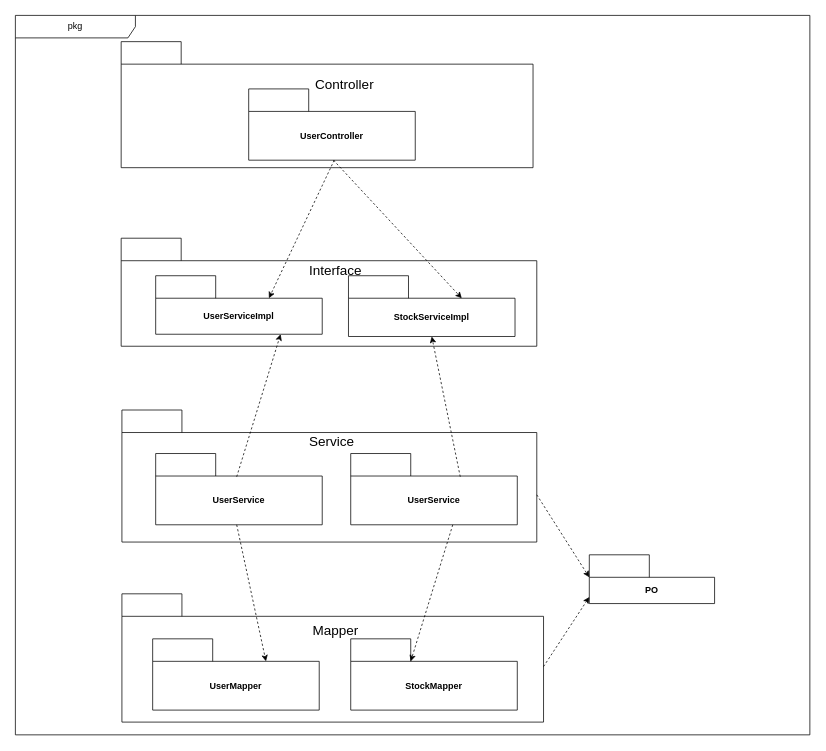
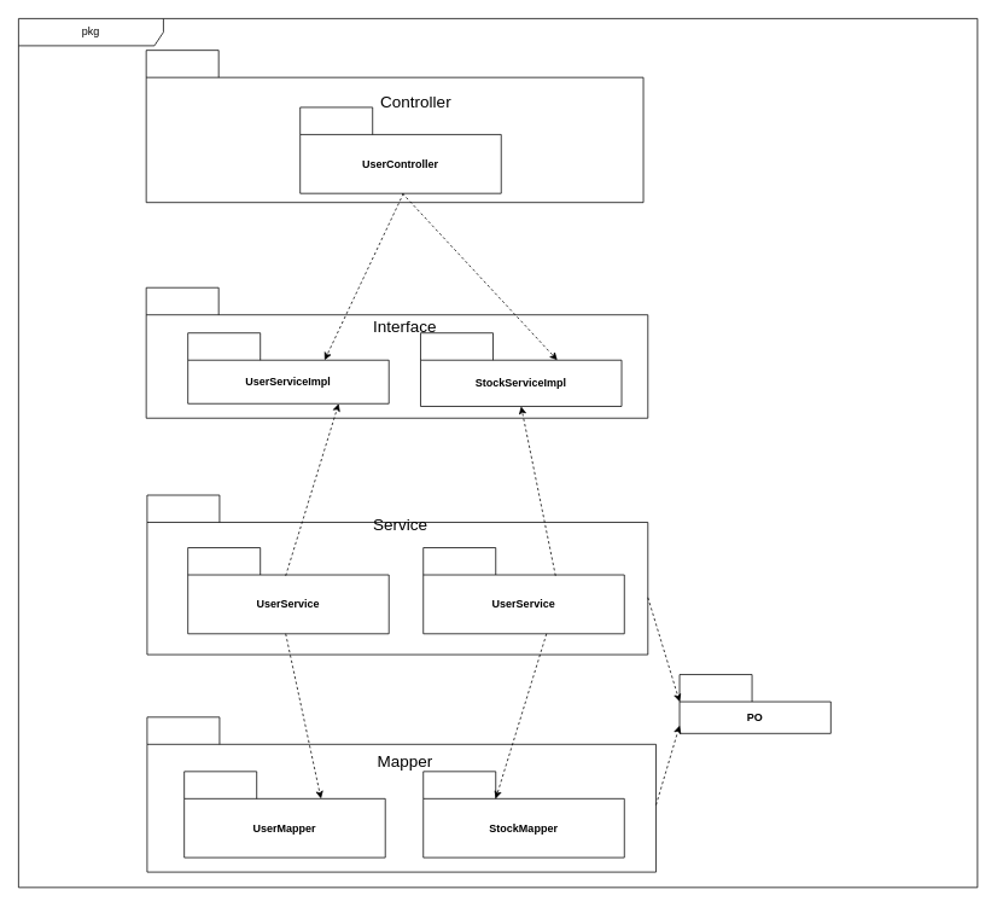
- <mxCell id="17" value="&lt;font style=&quot;font-size: 18px;&quot;&gt;Service&lt;/font&gt;" style="text;html=1;strokeColor=none;fillColor=none;align=center;verticalAlign=middle;whiteSpace=wrap;rounded=0;" vertex="1" parent="2"><mxGeometry x="392" y="554" width="60" height="30" as="geometry" /></mxCell>
+ <mxCell id="17" value="&lt;font style=&quot;font-size: 18px;&quot;&gt;Service&lt;/font&gt;" style="text;html=1;strokeColor=none;fillColor=none;align=center;verticalAlign=middle;whiteSpace=wrap;rounded=0;" vertex="1" parent="2"><mxGeometry x="392" y="544" width="60" height="30" as="geometry" /></mxCell>
- <mxCell id="14" value="PO" style="shape=folder;fontStyle=1;tabWidth=80;tabHeight=30;tabPosition=left;html=1;boundedLbl=1;whiteSpace=wrap;" vertex="1" parent="2"><mxGeometry x="765" y="719" width="167" height="65" as="geometry" /></mxCell>
+ <mxCell id="14" value="PO" style="shape=folder;fontStyle=1;tabWidth=80;tabHeight=30;tabPosition=left;html=1;boundedLbl=1;whiteSpace=wrap;" vertex="1" parent="2"><mxGeometry x="730" y="724" width="167" height="65" as="geometry" /></mxCell>
